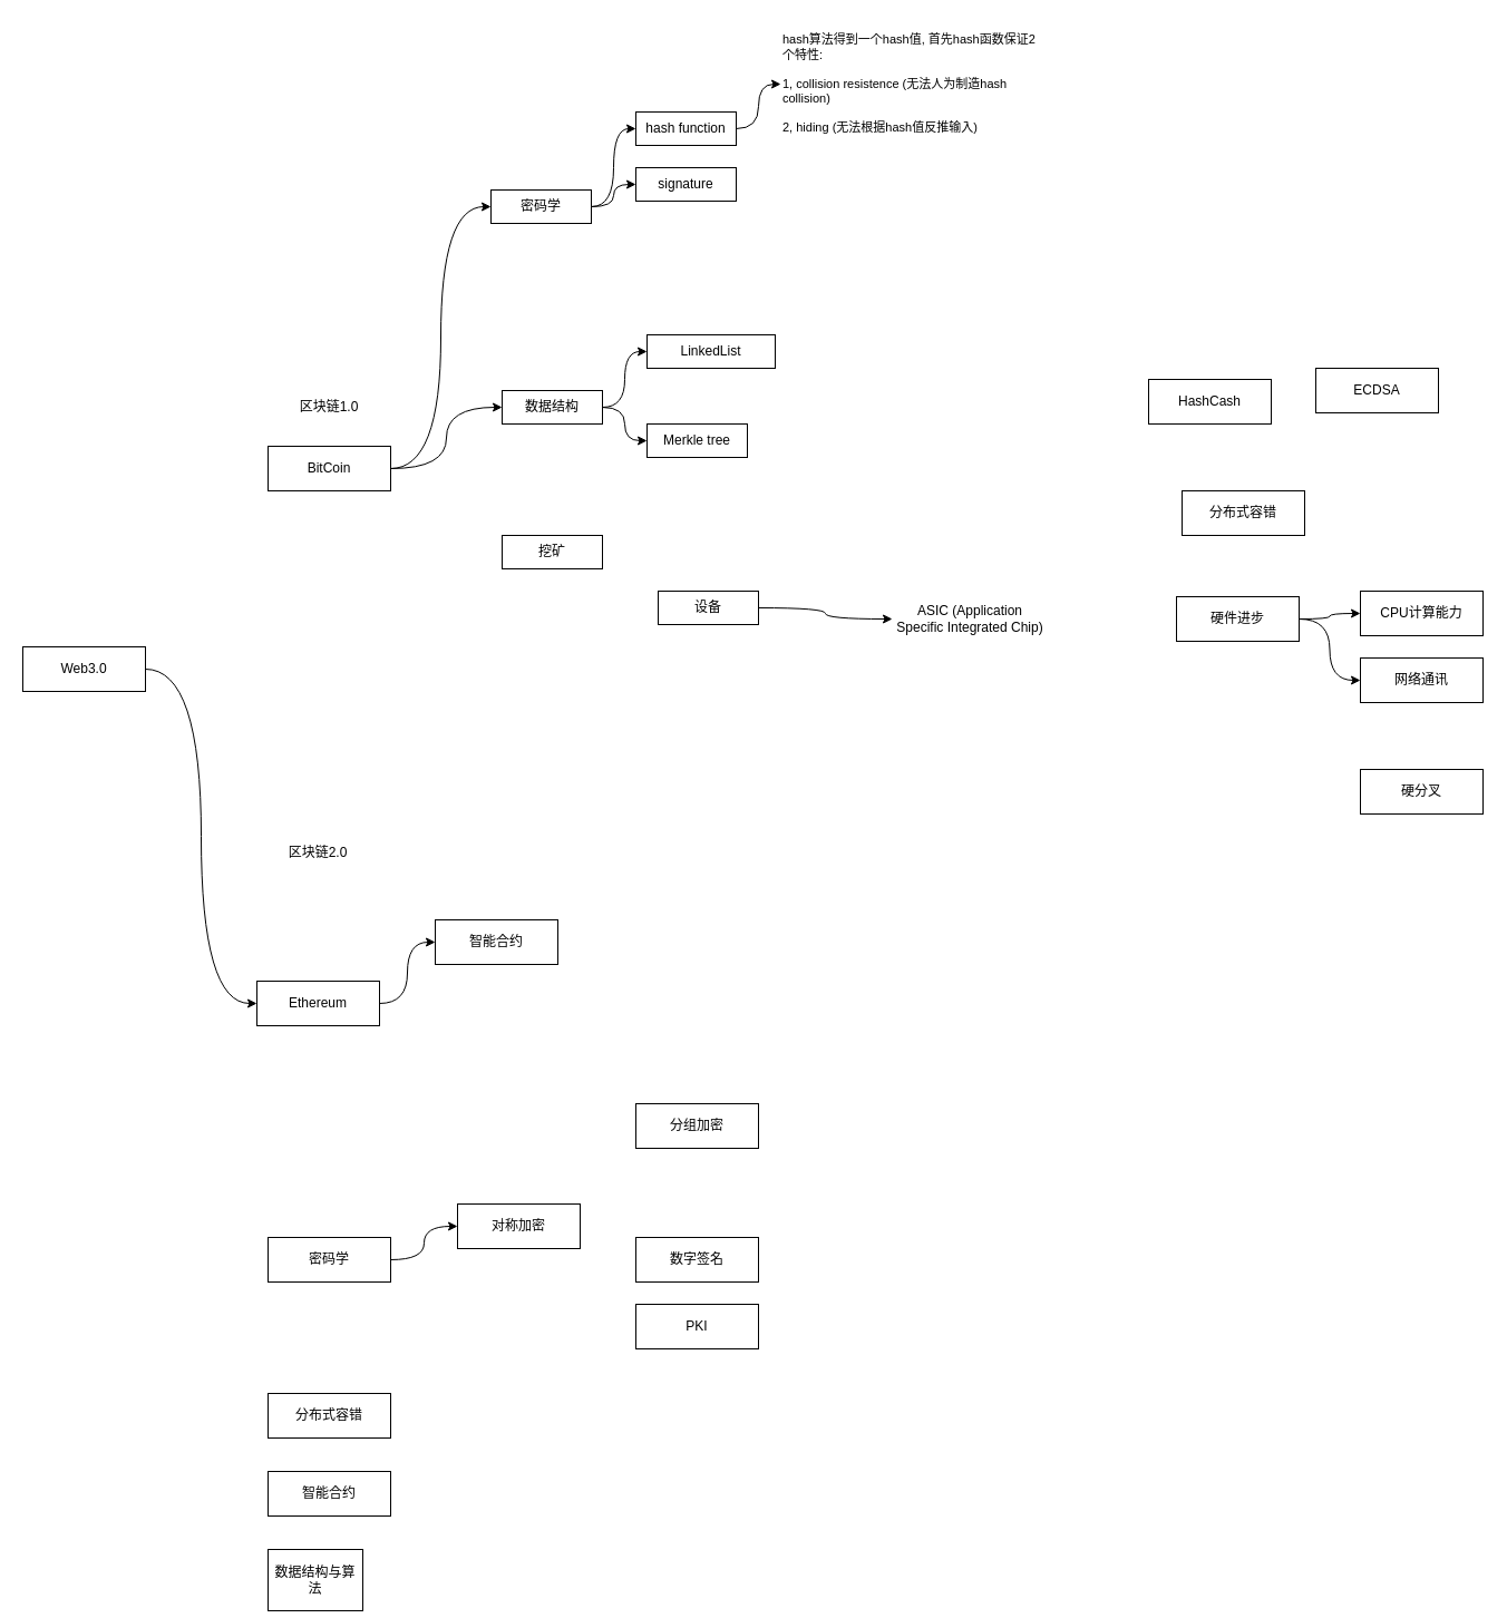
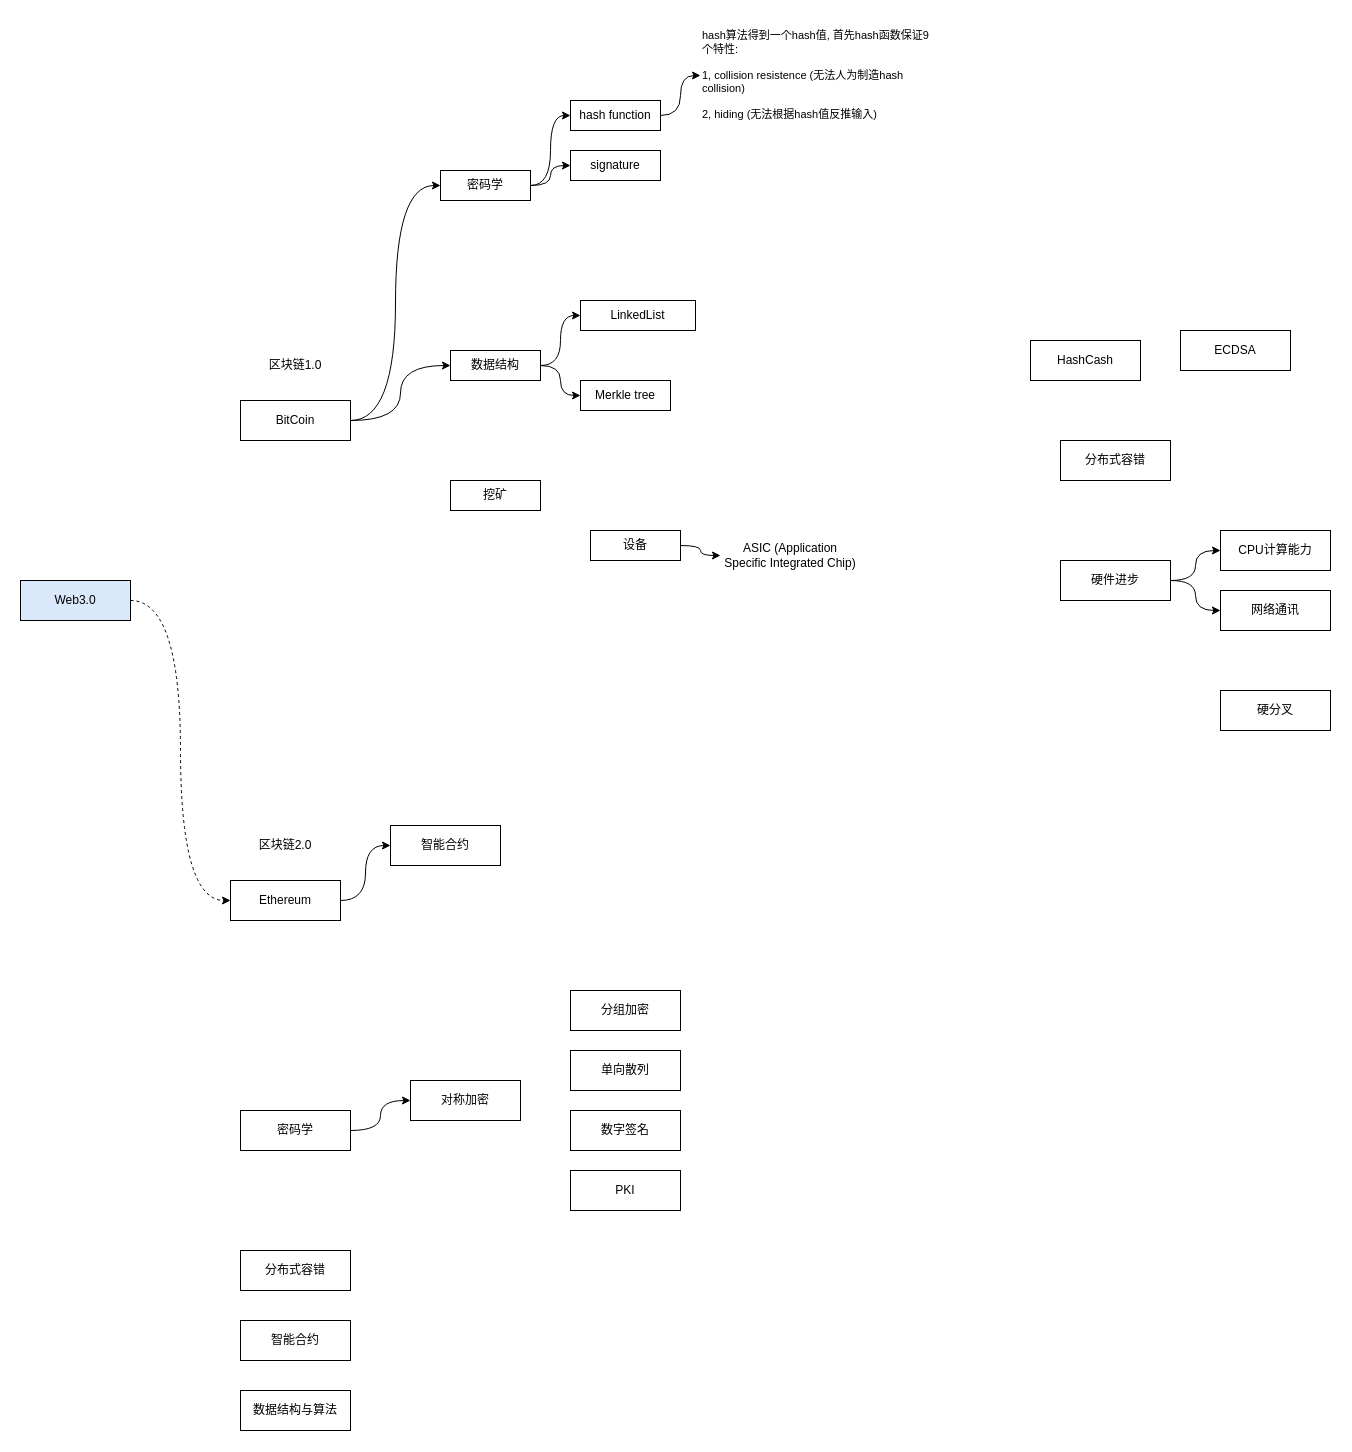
- <mxCell id="39" value="&lt;div&gt;hash算法得到一个hash值, 首先hash函数保证2个特性:&lt;/div&gt;&lt;div&gt;&lt;br&gt;&lt;/div&gt;&lt;div&gt;1, collision resistence (无法人为制造hash collision)&lt;/div&gt;&lt;div&gt;&lt;br&gt;&lt;/div&gt;&lt;div&gt;2, hiding (无法根据hash值反推输入)&lt;/div&gt;" style="text;html=1;align=left;verticalAlign=middle;whiteSpace=wrap;rounded=0;fontFamily=Helvetica;fontSize=11;fontColor=default;labelBackgroundColor=default;" vertex="1" parent="1"><mxGeometry x="700" y="20" width="230" height="110" as="geometry" /></mxCell>
+ <mxCell id="39" value="&lt;div&gt;hash算法得到一个hash值, 首先hash函数保证9个特性:&lt;/div&gt;&lt;div&gt;&lt;br&gt;&lt;/div&gt;&lt;div&gt;1, collision resistence (无法人为制造hash collision)&lt;/div&gt;&lt;div&gt;&lt;br&gt;&lt;/div&gt;&lt;div&gt;2, hiding (无法根据hash值反推输入)&lt;/div&gt;" style="text;html=1;align=left;verticalAlign=middle;whiteSpace=wrap;rounded=0;fontFamily=Helvetica;fontSize=11;fontColor=default;labelBackgroundColor=default;" vertex="1" parent="1"><mxGeometry x="700" y="20" width="230" height="110" as="geometry" /></mxCell>
- <mxCell id="46" value="ASIC (Application Specific Integrated Chip)" style="text;html=1;strokeColor=none;fillColor=none;align=center;verticalAlign=middle;whiteSpace=wrap;rounded=0;" vertex="1" parent="1"><mxGeometry x="800" y="530" width="140" height="50" as="geometry" /></mxCell>
+ <mxCell id="46" value="ASIC (Application Specific Integrated Chip)" style="text;html=1;strokeColor=none;fillColor=none;align=center;verticalAlign=middle;whiteSpace=wrap;rounded=0;" vertex="1" parent="1"><mxGeometry x="720" y="530" width="140" height="50" as="geometry" /></mxCell>
- <mxCell id="10" value="硬件进步" style="rounded=0;whiteSpace=wrap;html=1;" parent="1" vertex="1"><mxGeometry x="1055" y="535" width="110" height="40" as="geometry" /></mxCell>
+ <mxCell id="10" value="硬件进步" style="rounded=0;whiteSpace=wrap;html=1;" parent="1" vertex="1"><mxGeometry x="1060" y="560" width="110" height="40" as="geometry" /></mxCell>
- <mxCell id="3" value="Web3.0" style="rounded=0;whiteSpace=wrap;html=1;" parent="1" vertex="1"><mxGeometry x="20" y="580" width="110" height="40" as="geometry" /></mxCell>
+ <mxCell id="3" value="Web3.0" style="rounded=0;whiteSpace=wrap;html=1;fillColor=#dae8fc;" parent="1" vertex="1"><mxGeometry x="20" y="580" width="110" height="40" as="geometry" /></mxCell>
- <mxCell id="2" style="edgeStyle=orthogonalEdgeStyle;curved=1;rounded=0;orthogonalLoop=1;jettySize=auto;html=1;entryX=0;entryY=0.5;entryDx=0;entryDy=0;elbow=vertical;" parent="1" source="3" target="17" edge="1"><mxGeometry relative="1" as="geometry" /></mxCell>
+ <mxCell id="2" style="edgeStyle=orthogonalEdgeStyle;curved=1;rounded=0;orthogonalLoop=1;jettySize=auto;html=1;entryX=0;entryY=0.5;entryDx=0;entryDy=0;elbow=vertical;dashed=1;" parent="1" source="3" target="17" edge="1"><mxGeometry relative="1" as="geometry" /></mxCell>
- <mxCell id="23" value="区块链2.0" style="text;html=1;strokeColor=none;fillColor=none;align=center;verticalAlign=middle;whiteSpace=wrap;rounded=0;" parent="1" vertex="1"><mxGeometry x="255" y="750" width="60" height="30" as="geometry" /></mxCell>
+ <mxCell id="23" value="区块链2.0" style="text;html=1;strokeColor=none;fillColor=none;align=center;verticalAlign=middle;whiteSpace=wrap;rounded=0;" parent="1" vertex="1"><mxGeometry x="255" y="830" width="60" height="30" as="geometry" /></mxCell>
+ <mxCell id="30" value="单向散列" style="rounded=0;whiteSpace=wrap;html=1;" parent="1" vertex="1"><mxGeometry x="570" y="1050" width="110" height="40" as="geometry" /></mxCell>
- <mxCell id="28" value="数据结构与算法" style="rounded=0;whiteSpace=wrap;html=1;" parent="1" vertex="1"><mxGeometry x="240" y="1390" width="85" height="55" as="geometry" /></mxCell>
+ <mxCell id="28" value="数据结构与算法" style="rounded=0;whiteSpace=wrap;html=1;" parent="1" vertex="1"><mxGeometry x="240" y="1390" width="110" height="40" as="geometry" /></mxCell>
